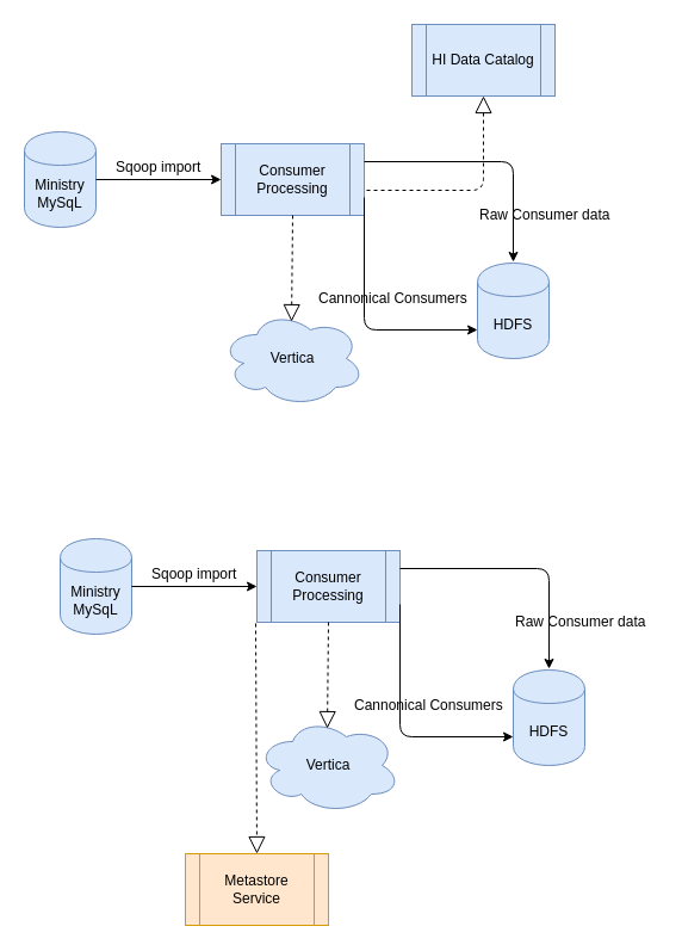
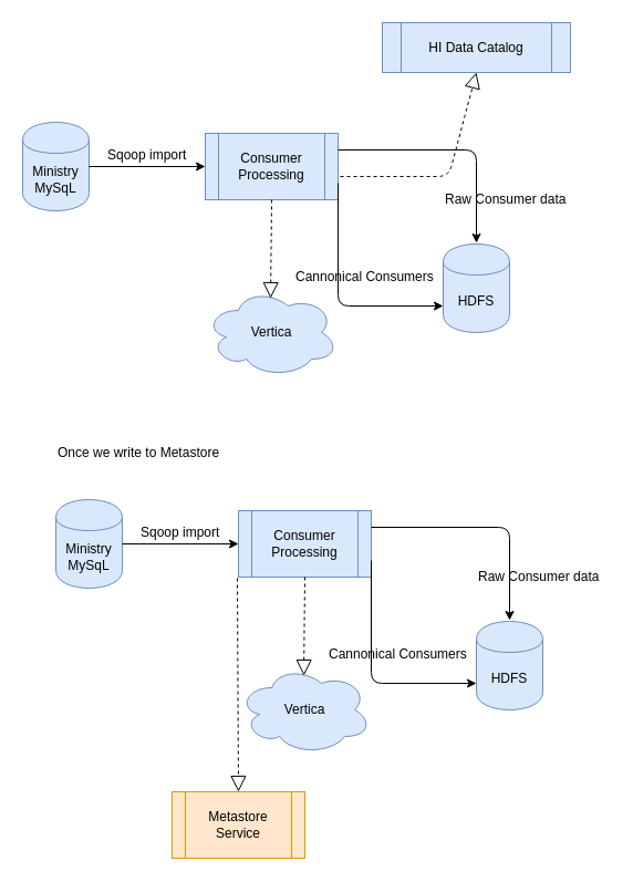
- <mxCell id="12" value="&lt;span&gt;HI Data Catalog&lt;/span&gt;" style="shape=process;whiteSpace=wrap;html=1;backgroundOutline=1;fillColor=#dae8fc;strokeColor=#6c8ebf;" vertex="1" parent="1"><mxGeometry x="345" y="20" width="120" height="60" as="geometry" /></mxCell>
+ <mxCell id="12" value="&lt;span&gt;HI Data Catalog&lt;/span&gt;" style="shape=process;whiteSpace=wrap;html=1;backgroundOutline=1;fillColor=#dae8fc;strokeColor=#6c8ebf;" vertex="1" parent="1"><mxGeometry x="345" y="20" width="170" height="45" as="geometry" /></mxCell>
+ <mxCell id="28" value="Once we write to Metastore" style="text;html=1;resizable=0;points=[];autosize=1;align=left;verticalAlign=top;spacingTop=-4;" vertex="1" parent="1"><mxGeometry x="50" y="399" width="160" height="20" as="geometry" /></mxCell>
